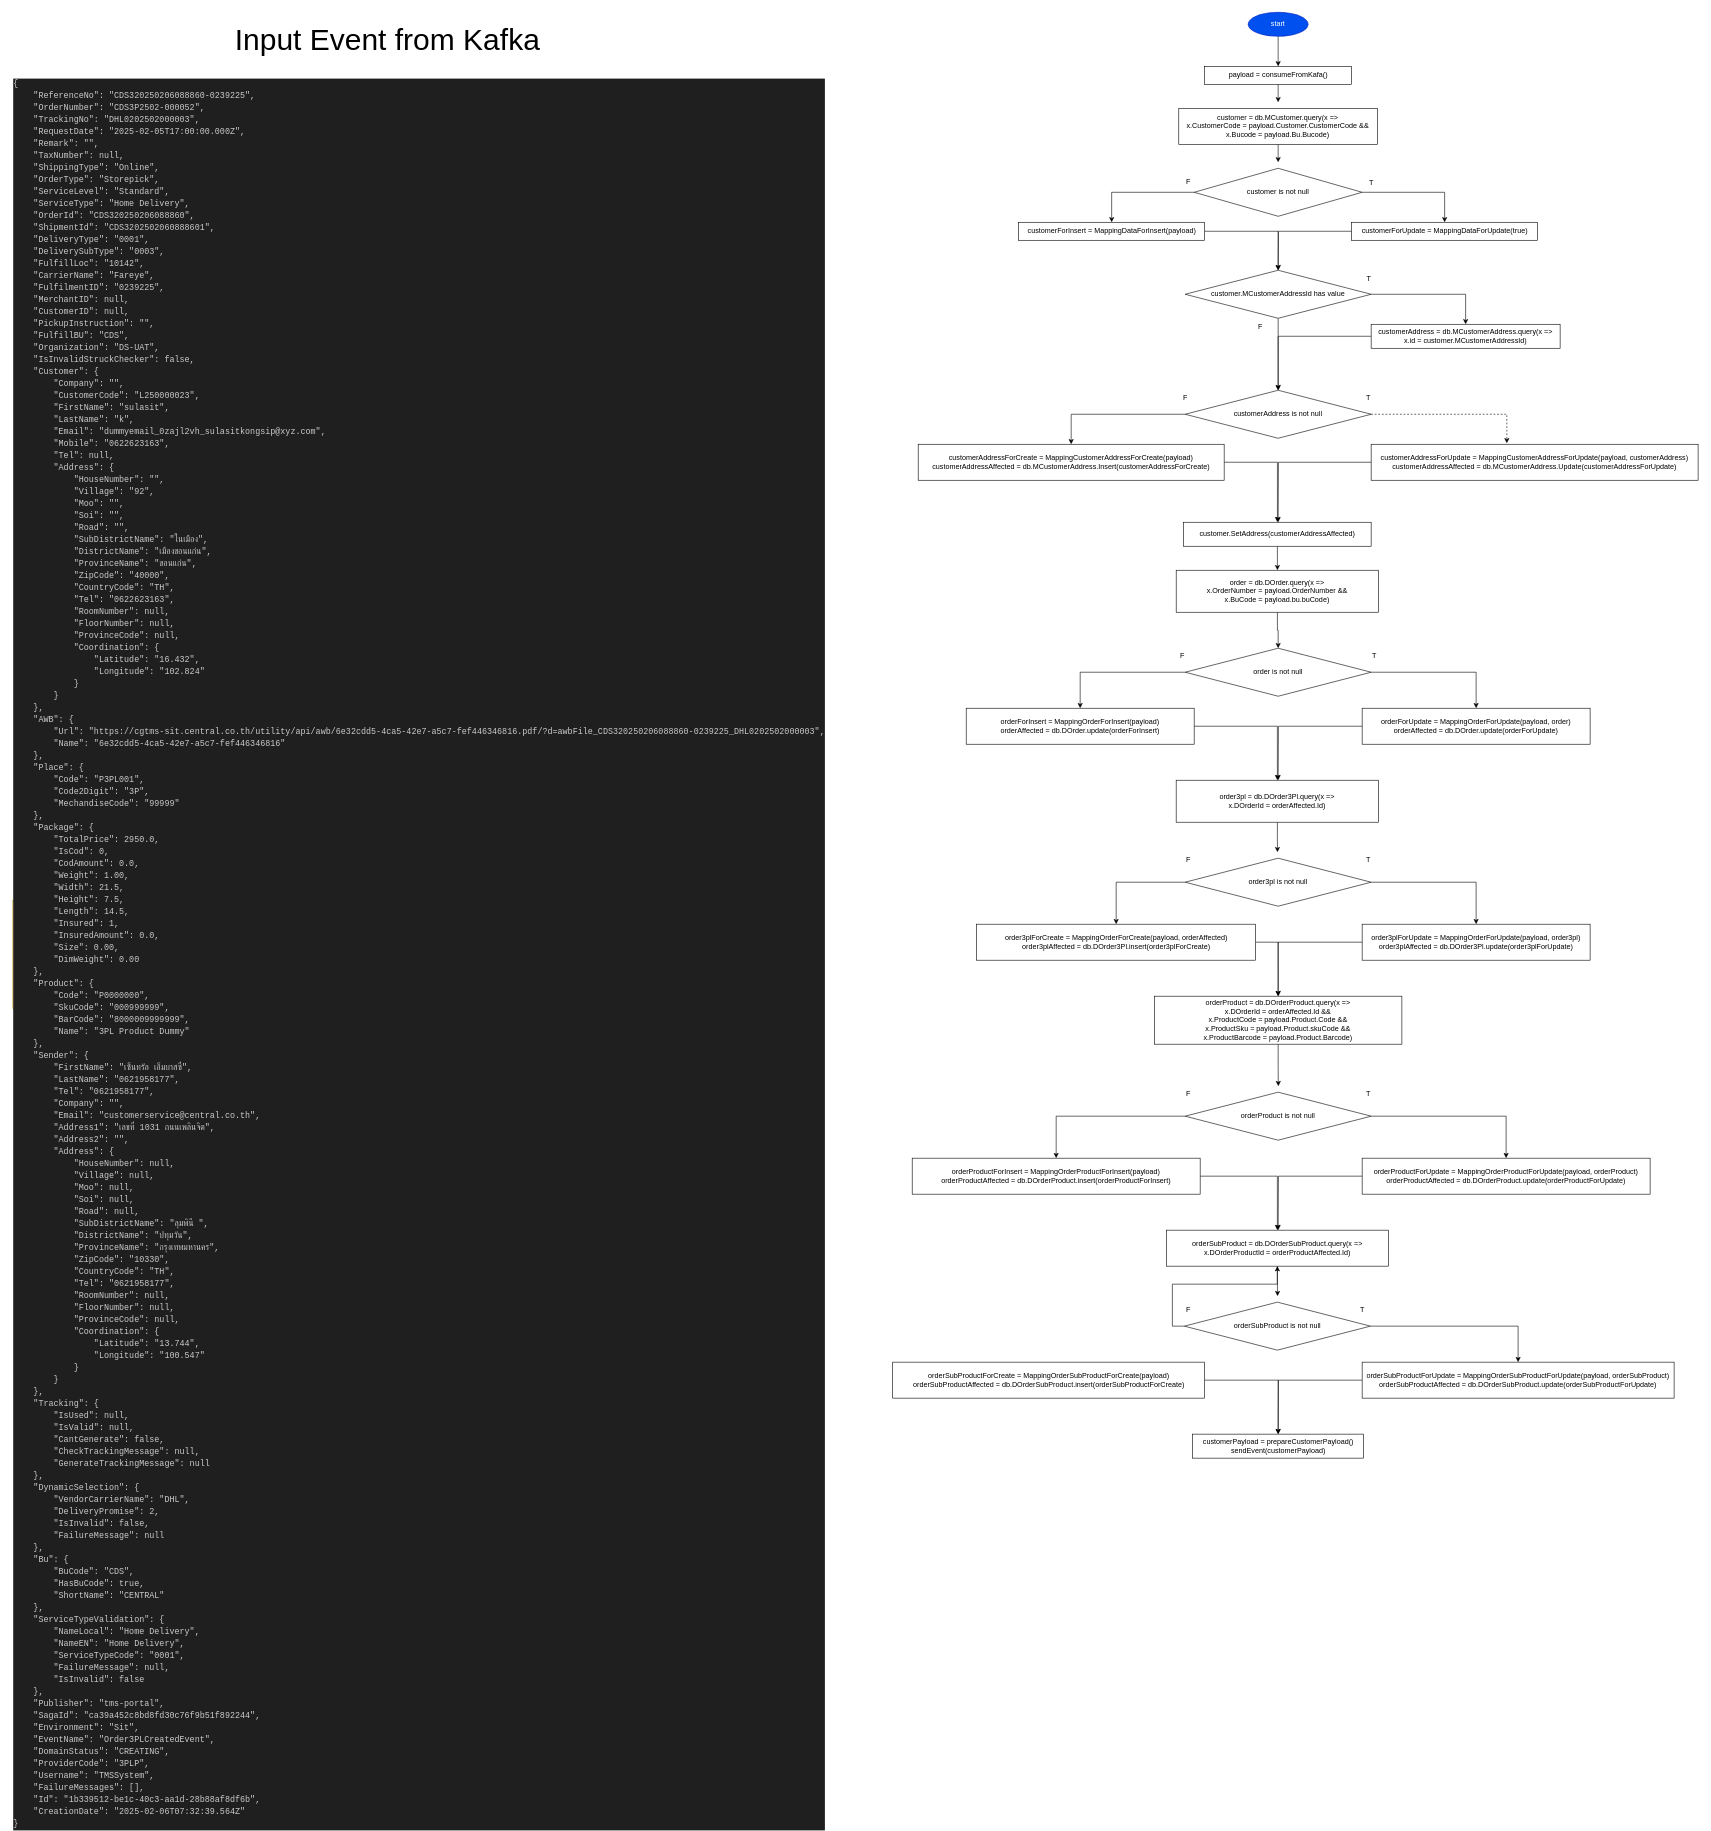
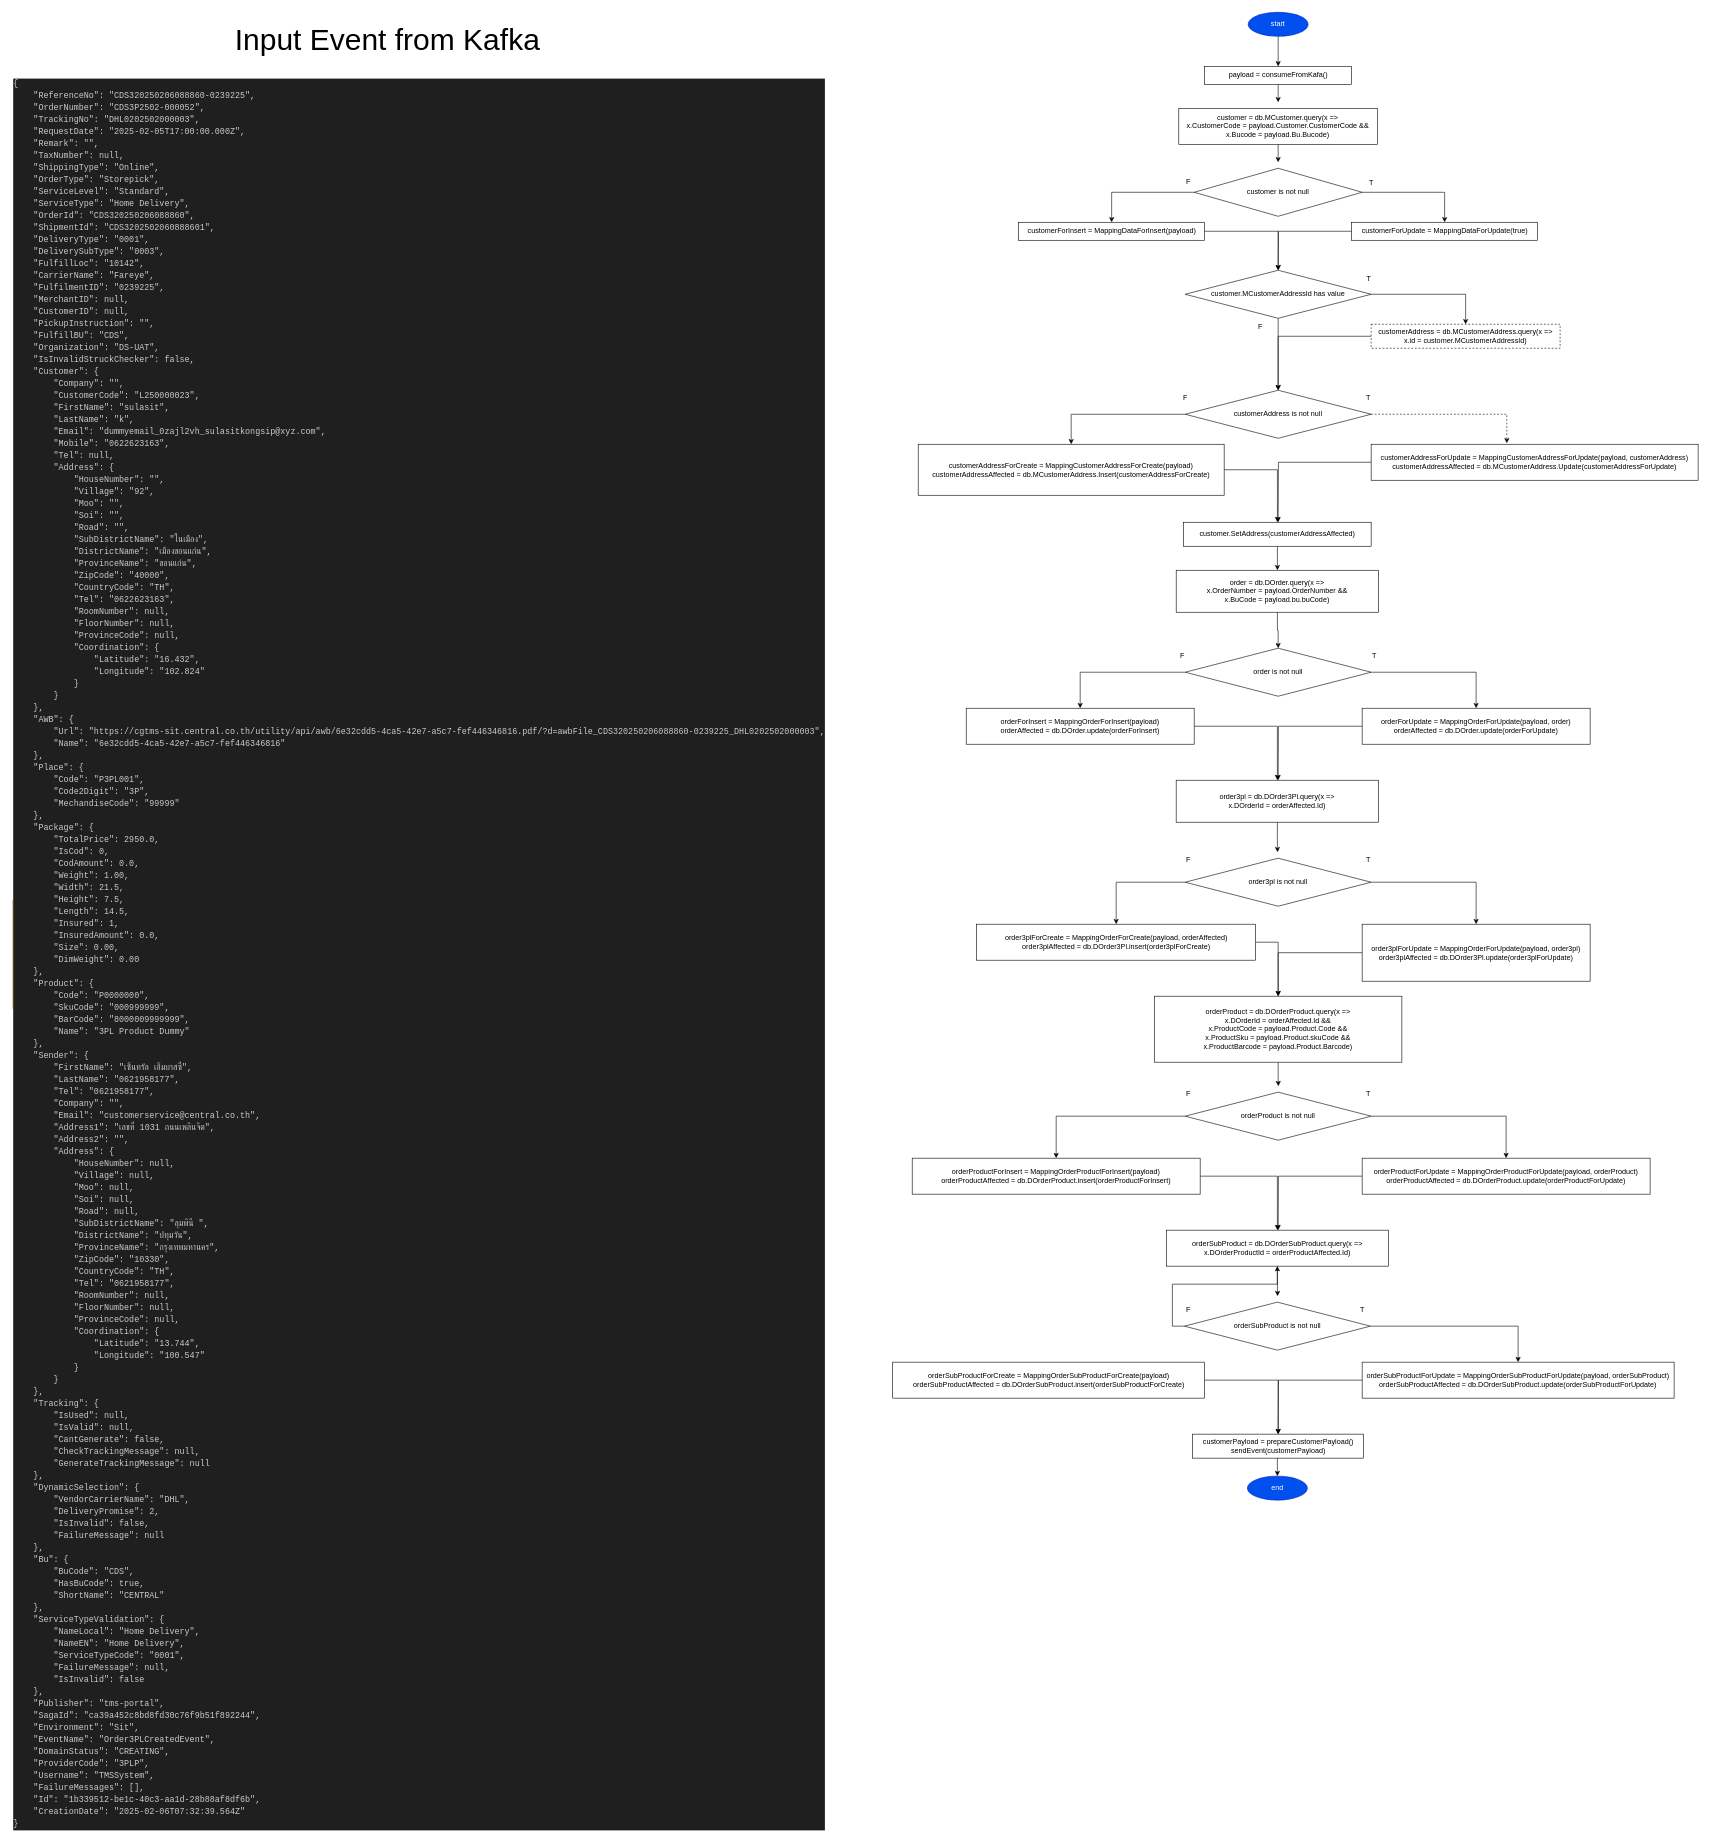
- <mxCell id="18" value="customerAddress = db.MCustomerAddress.query(x =&amp;gt;&lt;div&gt;x.id = customer.MCustomerAddressId)&lt;/div&gt;" style="rounded=0;whiteSpace=wrap;html=1;" vertex="1" parent="1"><mxGeometry x="2285.01" y="540" width="314.99" height="40" as="geometry" /></mxCell>
+ <mxCell id="18" value="customerAddress = db.MCustomerAddress.query(x =&amp;gt;&lt;div&gt;x.id = customer.MCustomerAddressId)&lt;/div&gt;" style="rounded=0;whiteSpace=wrap;html=1;dashed=1;" vertex="1" parent="1"><mxGeometry x="2285.01" y="540" width="314.99" height="40" as="geometry" /></mxCell>
- <mxCell id="29" value="customerAddressForCreate = MappingCustomerAddressForCreate(payload)&lt;div&gt;customerAddressAffected = db.MCustomerAddress.Insert(customerAddressForCreate)&lt;/div&gt;" style="rounded=0;whiteSpace=wrap;html=1;" vertex="1" parent="1"><mxGeometry x="1530" y="740" width="509.99" height="60" as="geometry" /></mxCell>
+ <mxCell id="29" value="customerAddressForCreate = MappingCustomerAddressForCreate(payload)&lt;div&gt;customerAddressAffected = db.MCustomerAddress.Insert(customerAddressForCreate)&lt;/div&gt;" style="rounded=0;whiteSpace=wrap;html=1;" vertex="1" parent="1"><mxGeometry x="1530" y="740" width="509.99" height="85" as="geometry" /></mxCell>
- <mxCell id="52" value="&lt;div&gt;&lt;span style=&quot;background-color: transparent; color: light-dark(rgb(0, 0, 0), rgb(255, 255, 255));&quot;&gt;order3plForUpdate = MappingOrderForUpdate(payload, order3pl)&lt;/span&gt;&lt;br&gt;&lt;/div&gt;&lt;div&gt;&lt;span style=&quot;background-color: transparent; color: light-dark(rgb(0, 0, 0), rgb(255, 255, 255));&quot;&gt;order3plAffected =&amp;nbsp;&lt;/span&gt;db.DOrder3Pl.update(order3plForUpdate)&lt;/div&gt;" style="rounded=0;whiteSpace=wrap;html=1;" vertex="1" parent="1"><mxGeometry x="2270.01" y="1540" width="379.99" height="60" as="geometry" /></mxCell>
+ <mxCell id="52" value="&lt;div&gt;&lt;span style=&quot;background-color: transparent; color: light-dark(rgb(0, 0, 0), rgb(255, 255, 255));&quot;&gt;order3plForUpdate = MappingOrderForUpdate(payload, order3pl)&lt;/span&gt;&lt;br&gt;&lt;/div&gt;&lt;div&gt;&lt;span style=&quot;background-color: transparent; color: light-dark(rgb(0, 0, 0), rgb(255, 255, 255));&quot;&gt;order3plAffected =&amp;nbsp;&lt;/span&gt;db.DOrder3Pl.update(order3plForUpdate)&lt;/div&gt;" style="rounded=0;whiteSpace=wrap;html=1;" vertex="1" parent="1"><mxGeometry x="2270.01" y="1540" width="379.99" height="95" as="geometry" /></mxCell>
- <mxCell id="58" value="orderProduct = db.DOrderProduct.query(x =&amp;gt;&lt;div&gt;x.DOrderId = orderAffected.Id &amp;amp;&amp;amp;&lt;/div&gt;&lt;div&gt;&lt;span style=&quot;background-color: transparent; color: light-dark(rgb(0, 0, 0), rgb(255, 255, 255));&quot;&gt;x.ProductCode = payload.Product.Code &amp;amp;&amp;amp;&lt;/span&gt;&lt;/div&gt;&lt;div&gt;&lt;span style=&quot;background-color: transparent; color: light-dark(rgb(0, 0, 0), rgb(255, 255, 255));&quot;&gt;x.ProductSku = payload.Product.skuCode &amp;amp;&amp;amp;&lt;/span&gt;&lt;/div&gt;&lt;div&gt;&lt;span style=&quot;background-color: transparent; color: light-dark(rgb(0, 0, 0), rgb(255, 255, 255));&quot;&gt;x.ProductBarcode = payload.Product.Barcode)&lt;/span&gt;&lt;/div&gt;" style="rounded=0;whiteSpace=wrap;html=1;" vertex="1" parent="1"><mxGeometry x="1923.78" y="1660" width="412.47" height="80" as="geometry" /></mxCell>
+ <mxCell id="58" value="orderProduct = db.DOrderProduct.query(x =&amp;gt;&lt;div&gt;x.DOrderId = orderAffected.Id &amp;amp;&amp;amp;&lt;/div&gt;&lt;div&gt;&lt;span style=&quot;background-color: transparent; color: light-dark(rgb(0, 0, 0), rgb(255, 255, 255));&quot;&gt;x.ProductCode = payload.Product.Code &amp;amp;&amp;amp;&lt;/span&gt;&lt;/div&gt;&lt;div&gt;&lt;span style=&quot;background-color: transparent; color: light-dark(rgb(0, 0, 0), rgb(255, 255, 255));&quot;&gt;x.ProductSku = payload.Product.skuCode &amp;amp;&amp;amp;&lt;/span&gt;&lt;/div&gt;&lt;div&gt;&lt;span style=&quot;background-color: transparent; color: light-dark(rgb(0, 0, 0), rgb(255, 255, 255));&quot;&gt;x.ProductBarcode = payload.Product.Barcode)&lt;/span&gt;&lt;/div&gt;" style="rounded=0;whiteSpace=wrap;html=1;" vertex="1" parent="1"><mxGeometry x="1923.78" y="1660" width="412.47" height="110" as="geometry" /></mxCell>
+ <mxCell id="79" style="edgeStyle=orthogonalEdgeStyle;rounded=0;orthogonalLoop=1;jettySize=auto;html=1;exitX=0.5;exitY=1;exitDx=0;exitDy=0;entryX=0.5;entryY=0;entryDx=0;entryDy=0;" edge="1" parent="1" source="80" target="81"><mxGeometry relative="1" as="geometry" /></mxCell>
+ <mxCell id="81" value="end" style="ellipse;whiteSpace=wrap;html=1;fillColor=#0050ef;fontColor=#ffffff;strokeColor=#001DBC;" vertex="1" parent="1"><mxGeometry x="2078.74" y="2460" width="100" height="40" as="geometry" /></mxCell>
